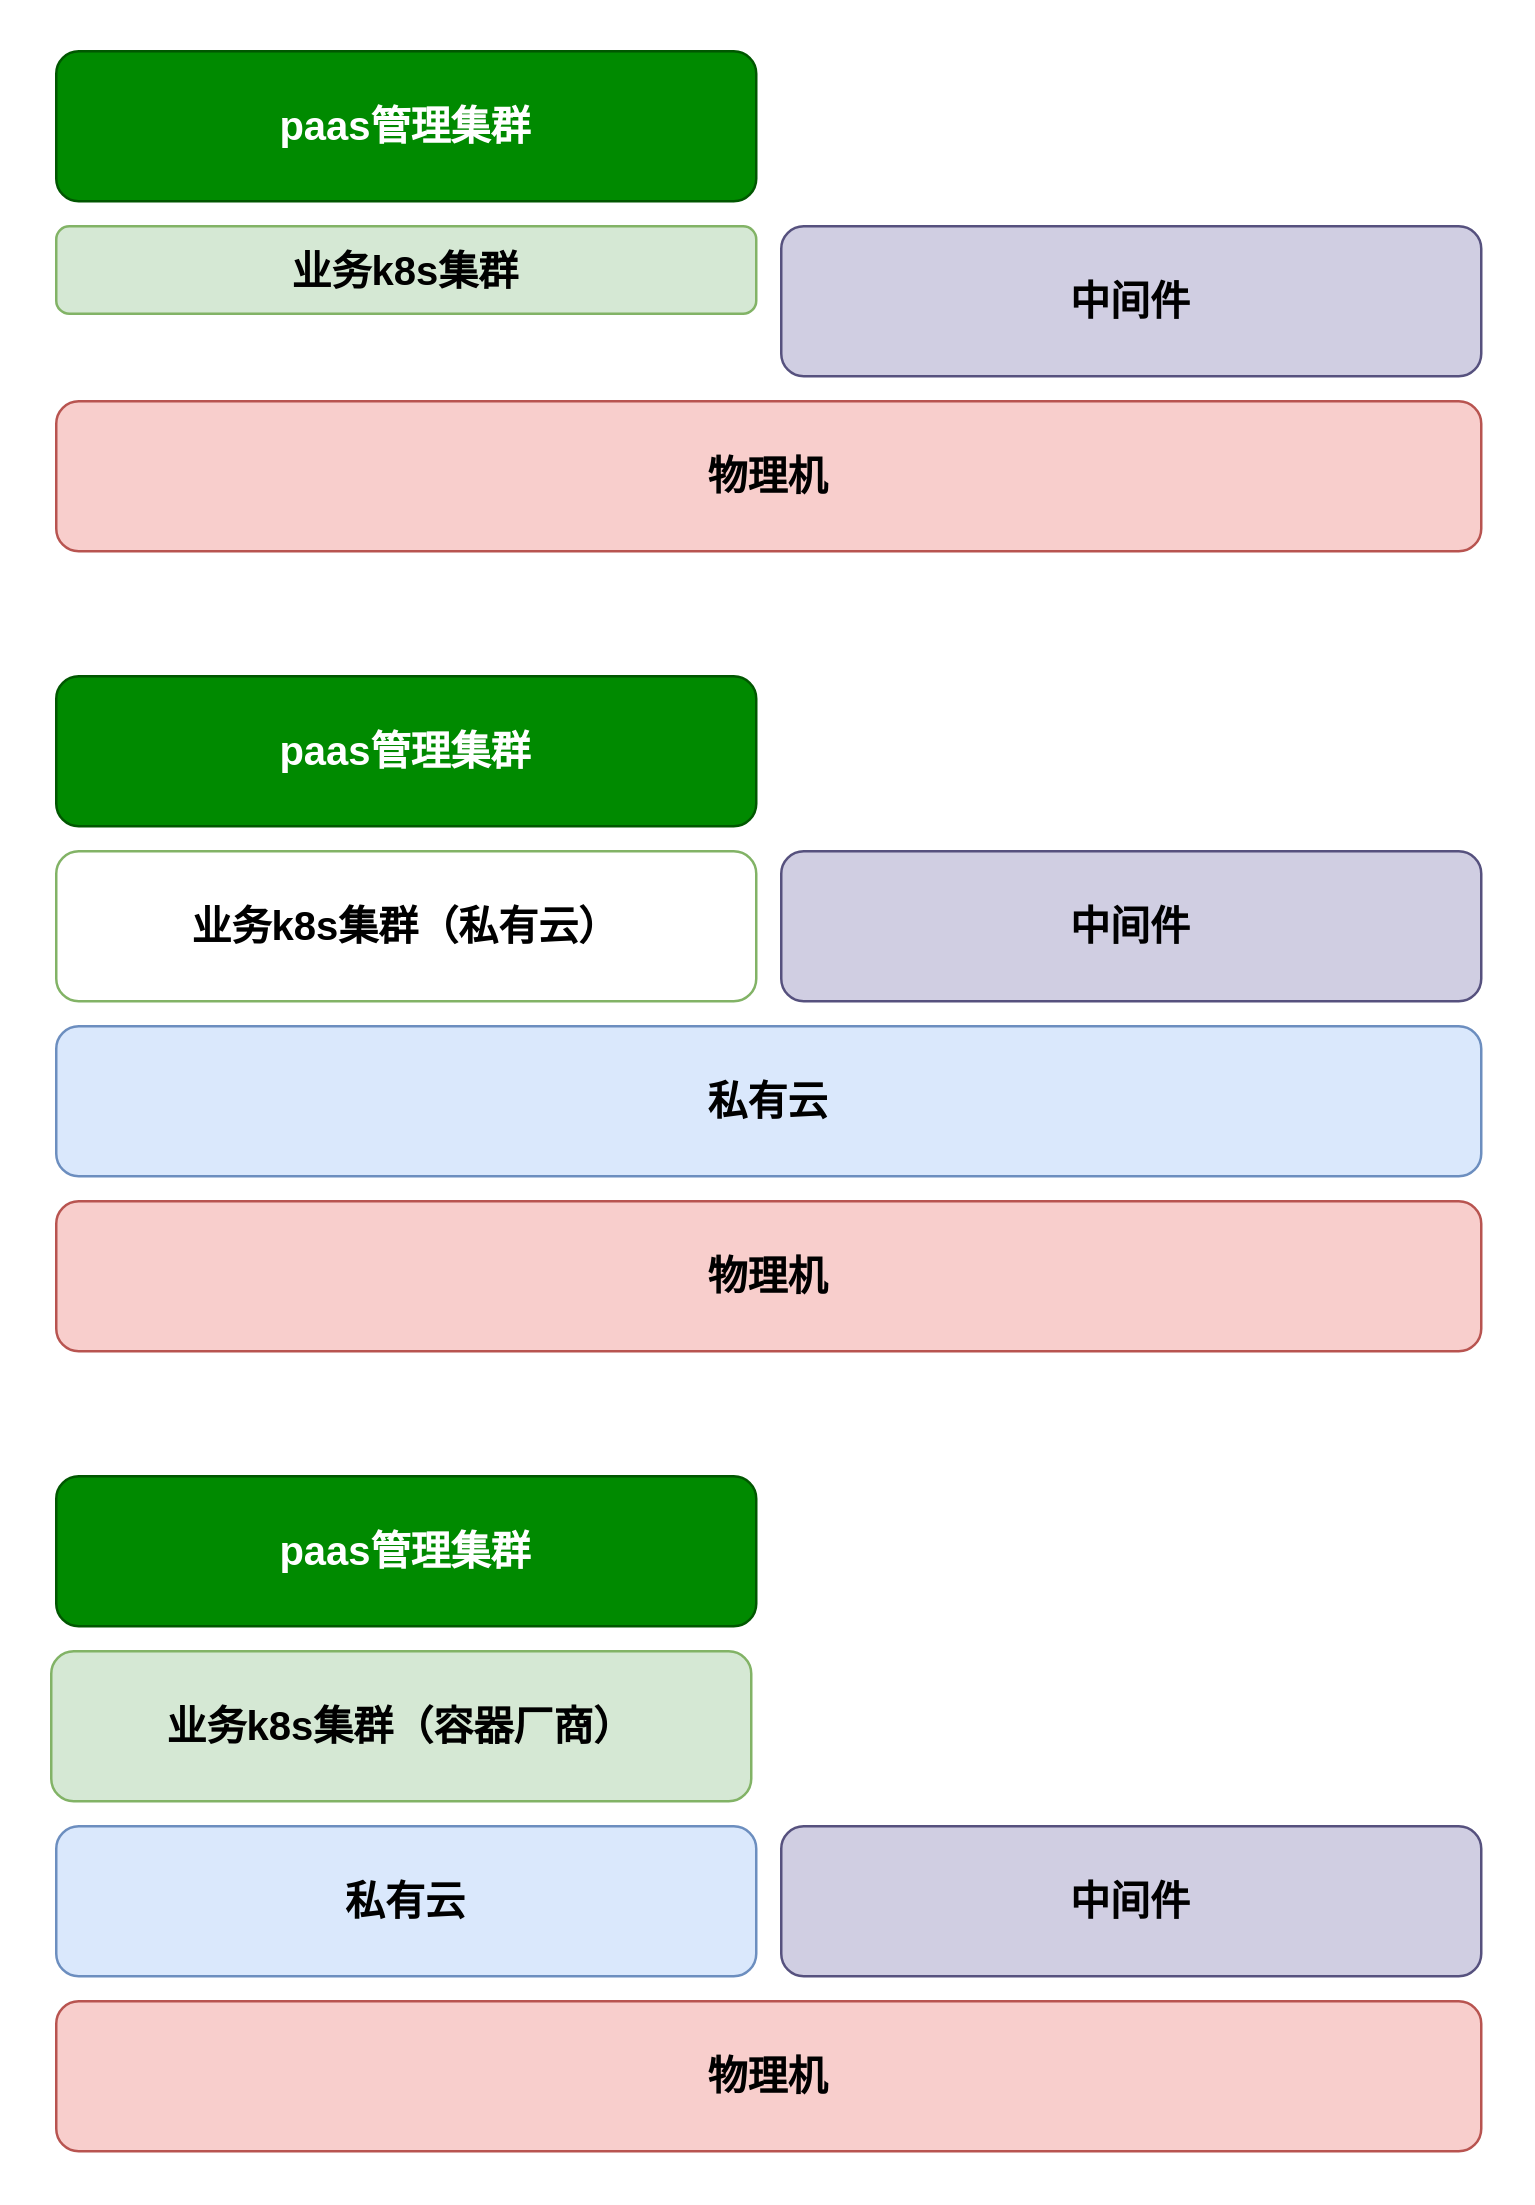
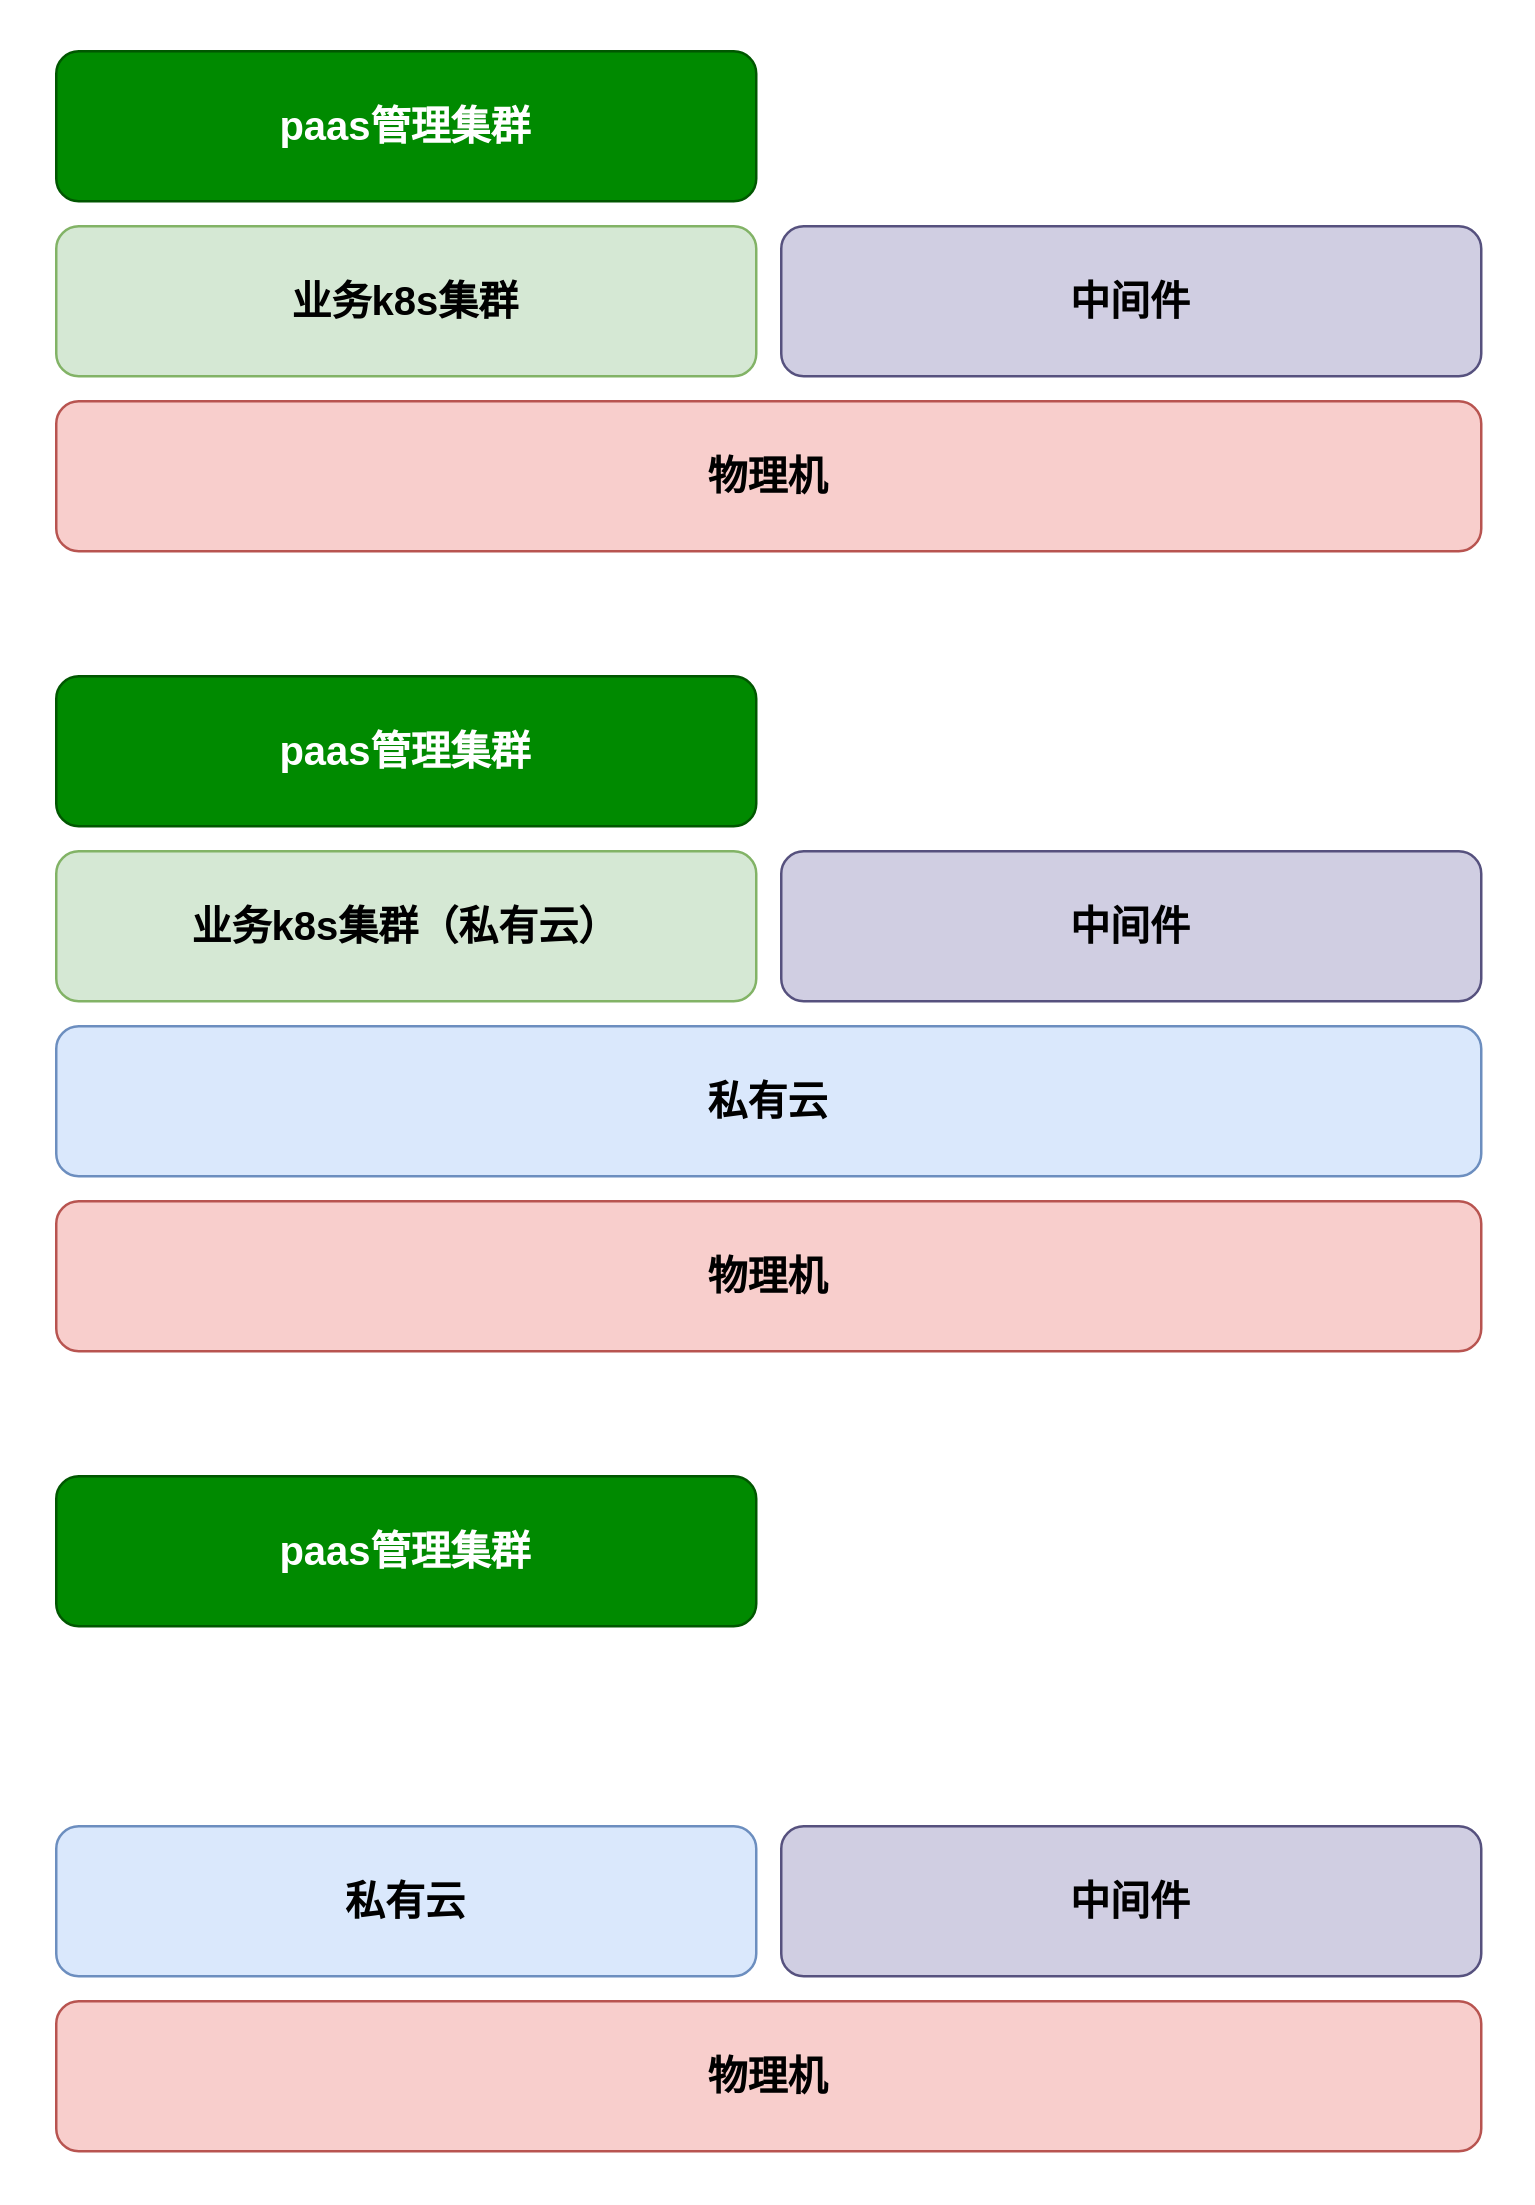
- <mxCell id="3" value="&lt;span style=&quot;font-size: 16px;&quot;&gt;&lt;b&gt;业务k8s集群&lt;/b&gt;&lt;/span&gt;" style="rounded=1;whiteSpace=wrap;html=1;fillColor=#d5e8d4;strokeColor=#82b366;" vertex="1" parent="1"><mxGeometry x="22" y="90" width="280" height="35" as="geometry" /></mxCell>
+ <mxCell id="3" value="&lt;span style=&quot;font-size: 16px;&quot;&gt;&lt;b&gt;业务k8s集群&lt;/b&gt;&lt;/span&gt;" style="rounded=1;whiteSpace=wrap;html=1;fillColor=#d5e8d4;strokeColor=#82b366;" vertex="1" parent="1"><mxGeometry x="22" y="90" width="280" height="60" as="geometry" /></mxCell>
- <mxCell id="7" value="&lt;span style=&quot;font-size: 16px;&quot;&gt;&lt;b&gt;业务k8s集群（私有云）&lt;/b&gt;&lt;/span&gt;" style="rounded=1;whiteSpace=wrap;html=1;fillColor=#ffffff;strokeColor=#82b366;" vertex="1" parent="1"><mxGeometry x="22" y="340" width="280" height="60" as="geometry" /></mxCell>
+ <mxCell id="7" value="&lt;span style=&quot;font-size: 16px;&quot;&gt;&lt;b&gt;业务k8s集群（私有云）&lt;/b&gt;&lt;/span&gt;" style="rounded=1;whiteSpace=wrap;html=1;fillColor=#d5e8d4;strokeColor=#82b366;" vertex="1" parent="1"><mxGeometry x="22" y="340" width="280" height="60" as="geometry" /></mxCell>
- <mxCell id="12" value="&lt;span style=&quot;font-size: 16px;&quot;&gt;&lt;b&gt;业务k8s集群（容器厂商）&lt;/b&gt;&lt;/span&gt;" style="rounded=1;whiteSpace=wrap;html=1;fillColor=#d5e8d4;strokeColor=#82b366;" vertex="1" parent="1"><mxGeometry x="20" y="660" width="280" height="60" as="geometry" /></mxCell>
